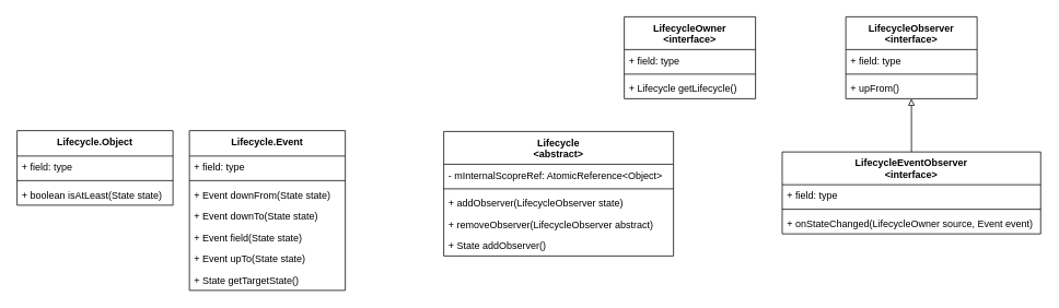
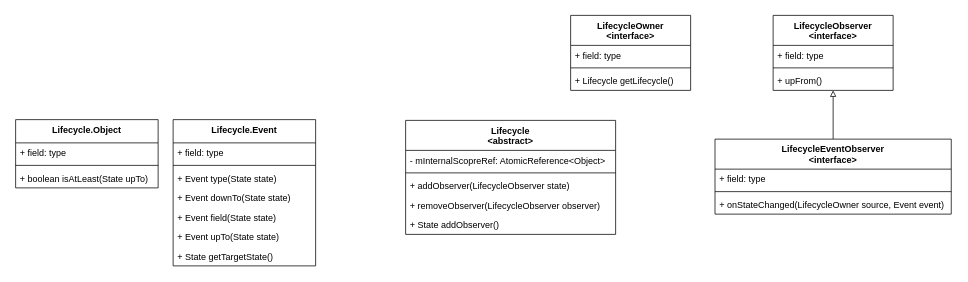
- <mxCell id="32" value="+ boolean isAtLeast(State state)" style="text;strokeColor=none;fillColor=none;align=left;verticalAlign=top;spacingLeft=4;spacingRight=4;overflow=hidden;rotatable=0;points=[[0,0.5],[1,0.5]];portConstraint=eastwest;" vertex="1" parent="29"><mxGeometry y="65" width="190" height="26" as="geometry" /></mxCell>
+ <mxCell id="32" value="+ boolean isAtLeast(State upTo)" style="text;strokeColor=none;fillColor=none;align=left;verticalAlign=top;spacingLeft=4;spacingRight=4;overflow=hidden;rotatable=0;points=[[0,0.5],[1,0.5]];portConstraint=eastwest;" vertex="1" parent="29"><mxGeometry y="65" width="190" height="26" as="geometry" /></mxCell>
- <mxCell id="24" value="+ Event downFrom(State state)" style="text;strokeColor=none;fillColor=none;align=left;verticalAlign=top;spacingLeft=4;spacingRight=4;overflow=hidden;rotatable=0;points=[[0,0.5],[1,0.5]];portConstraint=eastwest;" vertex="1" parent="21"><mxGeometry y="65" width="190" height="26" as="geometry" /></mxCell>
+ <mxCell id="24" value="+ Event type(State state)" style="text;strokeColor=none;fillColor=none;align=left;verticalAlign=top;spacingLeft=4;spacingRight=4;overflow=hidden;rotatable=0;points=[[0,0.5],[1,0.5]];portConstraint=eastwest;" vertex="1" parent="21"><mxGeometry y="65" width="190" height="26" as="geometry" /></mxCell>
- <mxCell id="19" value="+ removeObserver(LifecycleObserver abstract)" style="text;strokeColor=none;fillColor=none;align=left;verticalAlign=top;spacingLeft=4;spacingRight=4;overflow=hidden;rotatable=0;points=[[0,0.5],[1,0.5]];portConstraint=eastwest;" vertex="1" parent="15"><mxGeometry y="100" width="280" height="26" as="geometry" /></mxCell>
+ <mxCell id="19" value="+ removeObserver(LifecycleObserver observer)" style="text;strokeColor=none;fillColor=none;align=left;verticalAlign=top;spacingLeft=4;spacingRight=4;overflow=hidden;rotatable=0;points=[[0,0.5],[1,0.5]];portConstraint=eastwest;" vertex="1" parent="15"><mxGeometry y="100" width="280" height="26" as="geometry" /></mxCell>
